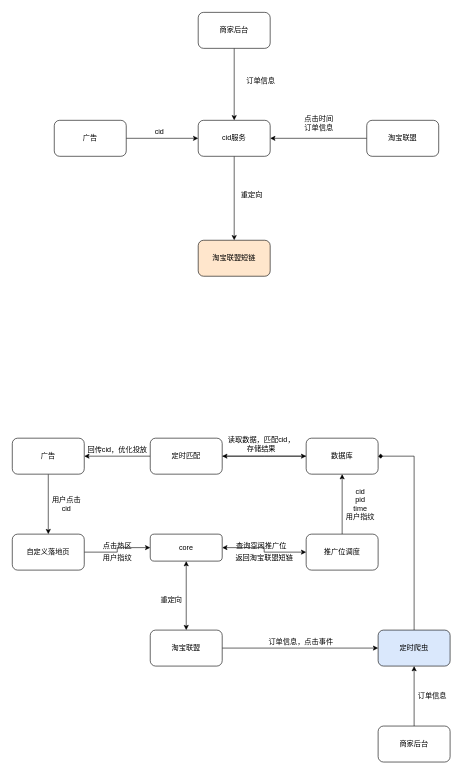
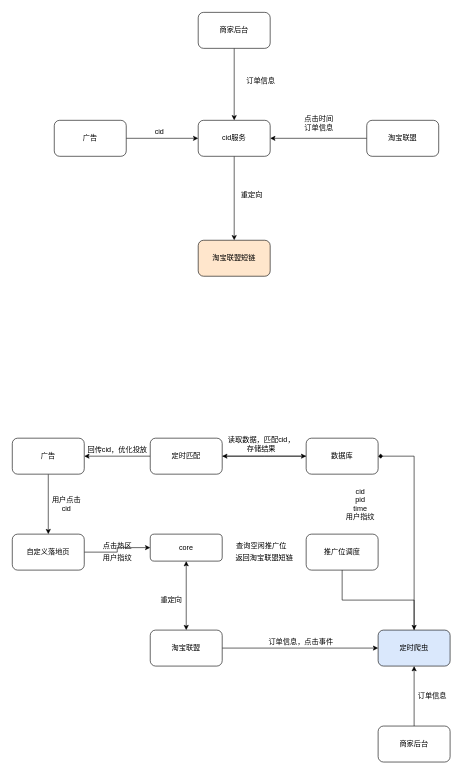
- <mxCell id="22" style="edgeStyle=orthogonalEdgeStyle;rounded=0;orthogonalLoop=1;jettySize=auto;html=1;entryX=0.5;entryY=1;entryDx=0;entryDy=0;shadow=0;startArrow=none;startFill=0;" edge="1" parent="1" source="23" target="19"><mxGeometry relative="1" as="geometry" /></mxCell>
+ <mxCell id="22" style="edgeStyle=orthogonalEdgeStyle;rounded=0;orthogonalLoop=1;jettySize=auto;html=1;shadow=0;startArrow=none;startFill=0;" edge="1" parent="1" source="23" target="17"><mxGeometry relative="1" as="geometry" /></mxCell>
- <mxCell id="24" style="edgeStyle=orthogonalEdgeStyle;rounded=0;orthogonalLoop=1;jettySize=auto;html=1;entryX=0;entryY=0.5;entryDx=0;entryDy=0;startArrow=classic;startFill=1;shadow=0;" edge="1" parent="1" source="26" target="23"><mxGeometry relative="1" as="geometry" /></mxCell>
